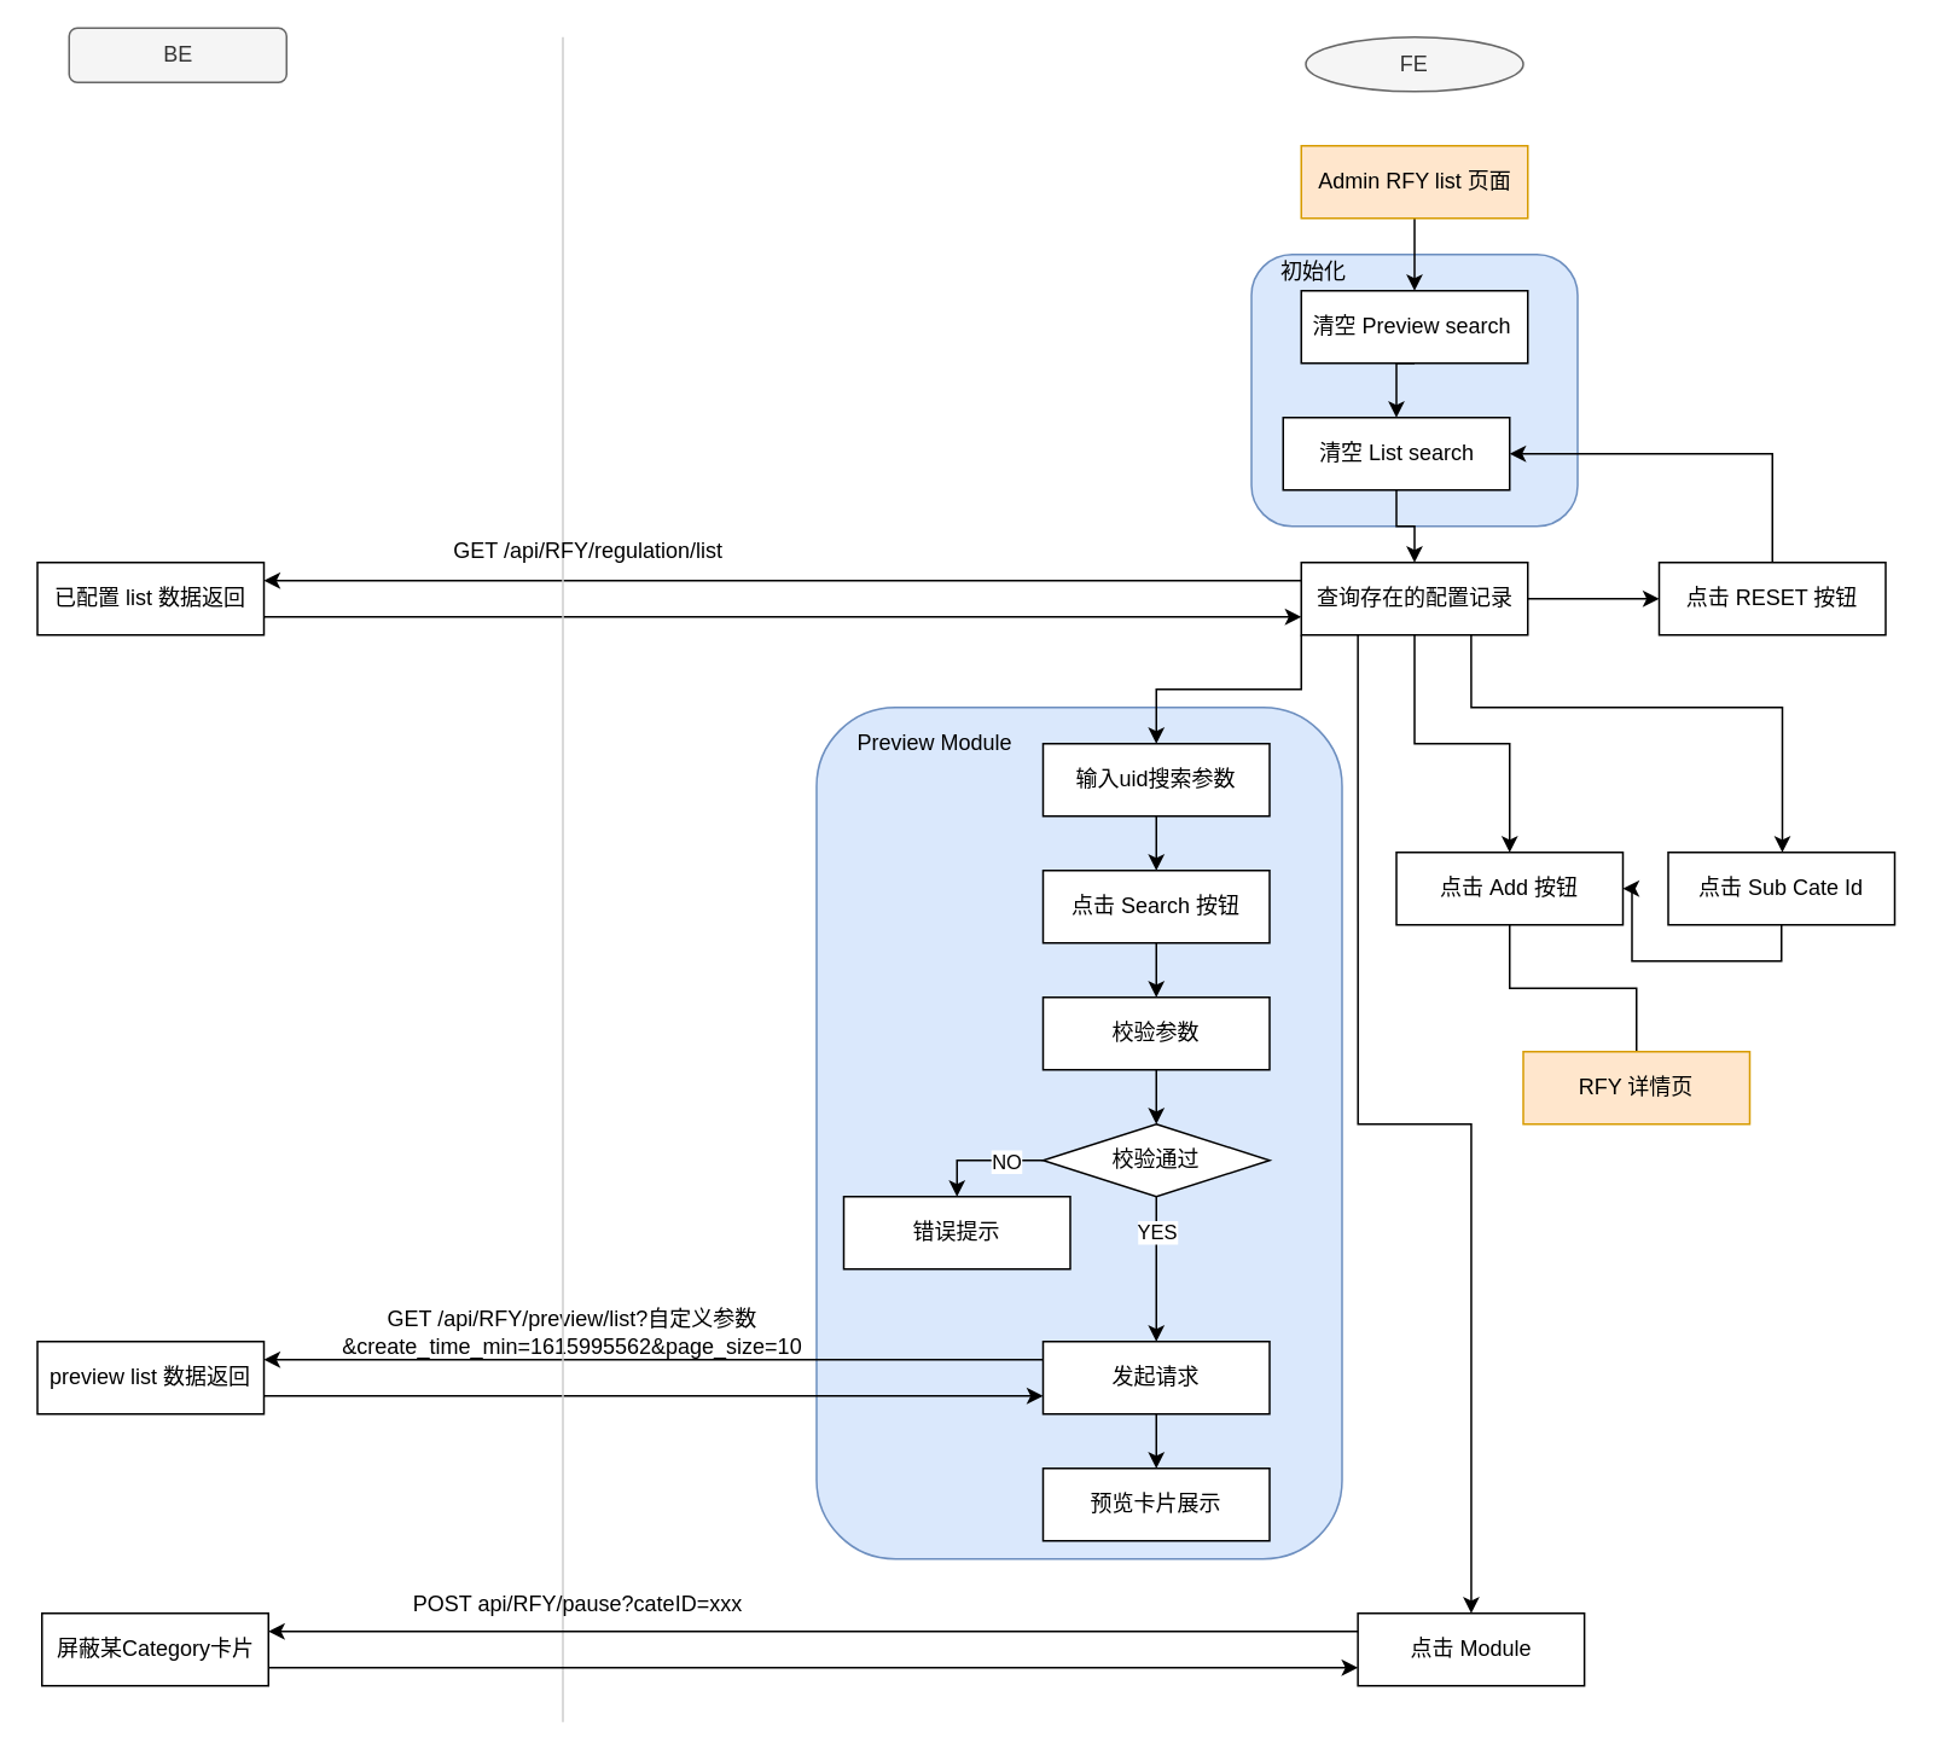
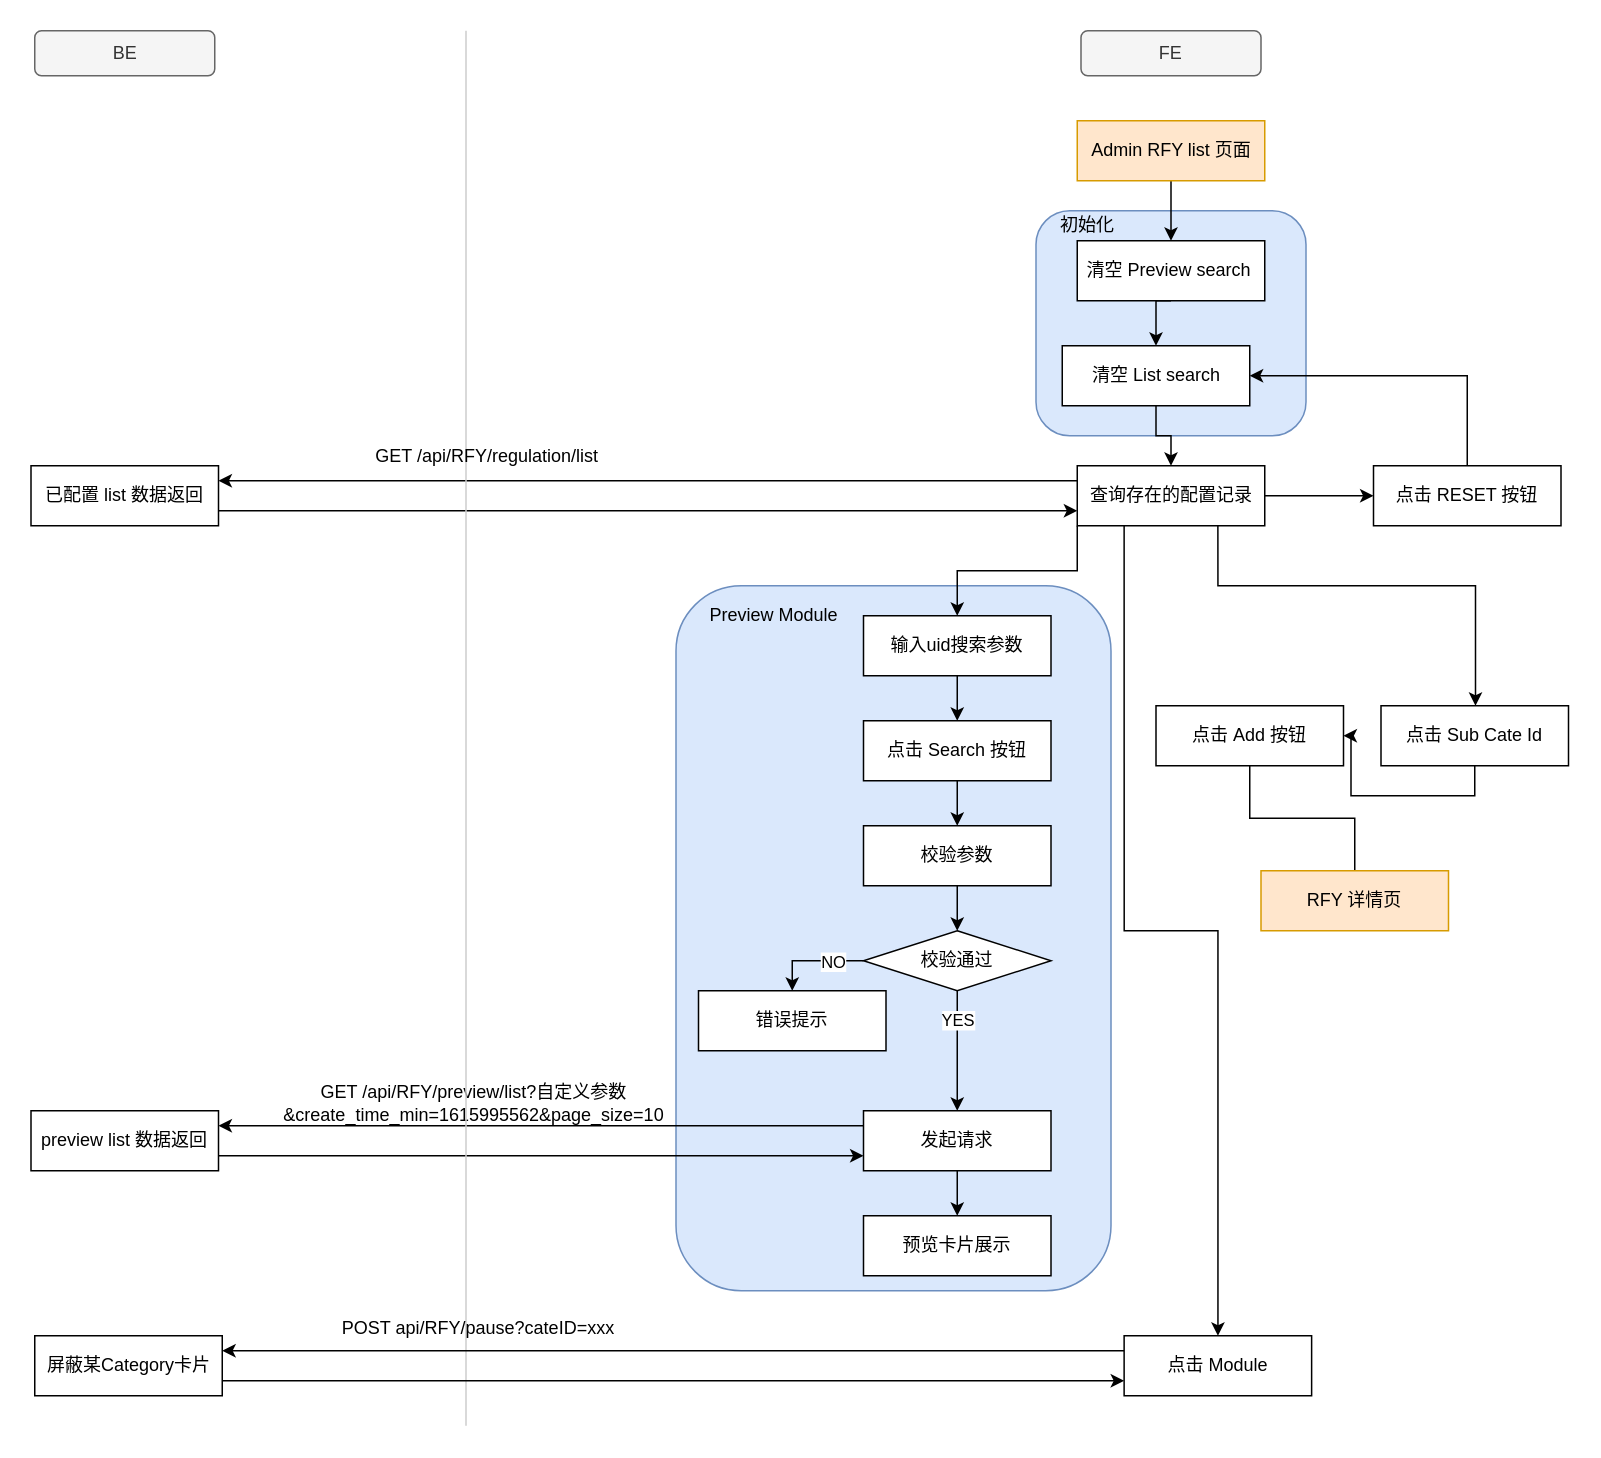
- <mxCell id="6" value="BE" style="rounded=1;whiteSpace=wrap;html=1;fillColor=#f5f5f5;strokeColor=#666666;fontColor=#333333;" vertex="1" parent="1"><mxGeometry x="37.5" y="15" width="120" height="30" as="geometry" /></mxCell>
+ <mxCell id="6" value="BE" style="rounded=1;whiteSpace=wrap;html=1;fillColor=#f5f5f5;strokeColor=#666666;fontColor=#333333;" vertex="1" parent="1"><mxGeometry x="22.5" y="20" width="120" height="30" as="geometry" /></mxCell>
- <mxCell id="7" value="FE" style="ellipse;whiteSpace=wrap;html=1;fillColor=#f5f5f5;strokeColor=#666666;fontColor=#333333;" vertex="1" parent="1"><mxGeometry x="720" y="20" width="120" height="30" as="geometry" /></mxCell>
+ <mxCell id="7" value="FE" style="rounded=1;whiteSpace=wrap;html=1;fillColor=#f5f5f5;strokeColor=#666666;fontColor=#333333;" vertex="1" parent="1"><mxGeometry x="720" y="20" width="120" height="30" as="geometry" /></mxCell>
- <mxCell id="17" style="edgeStyle=orthogonalEdgeStyle;rounded=0;jumpStyle=arc;orthogonalLoop=1;jettySize=auto;html=1;exitX=0.5;exitY=1;exitDx=0;exitDy=0;" edge="1" parent="1" source="19" target="37"><mxGeometry relative="1" as="geometry" /></mxCell>
